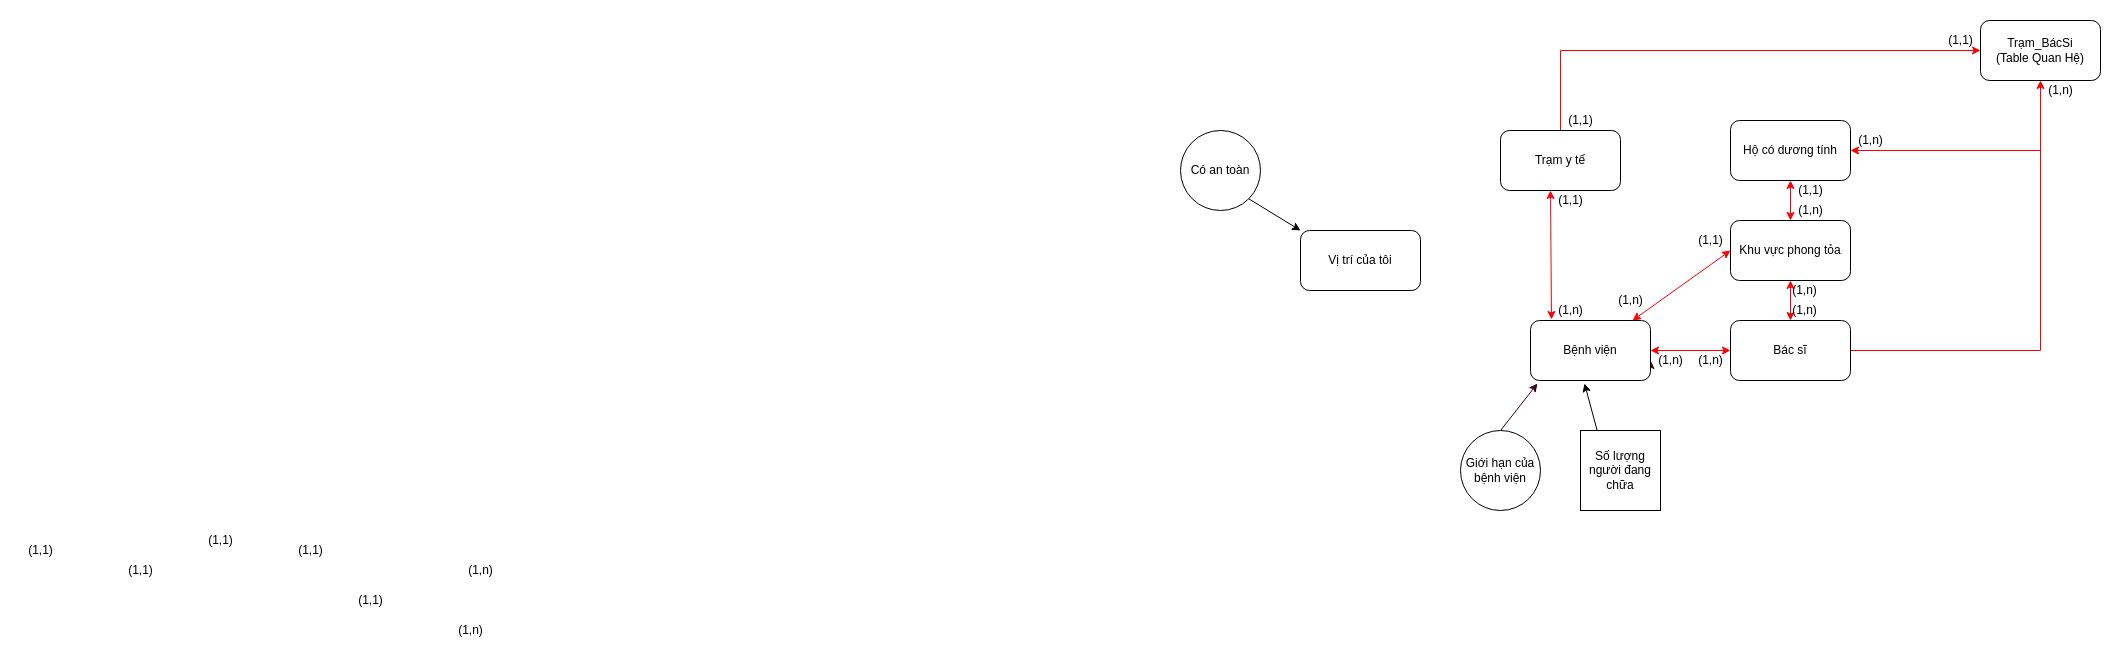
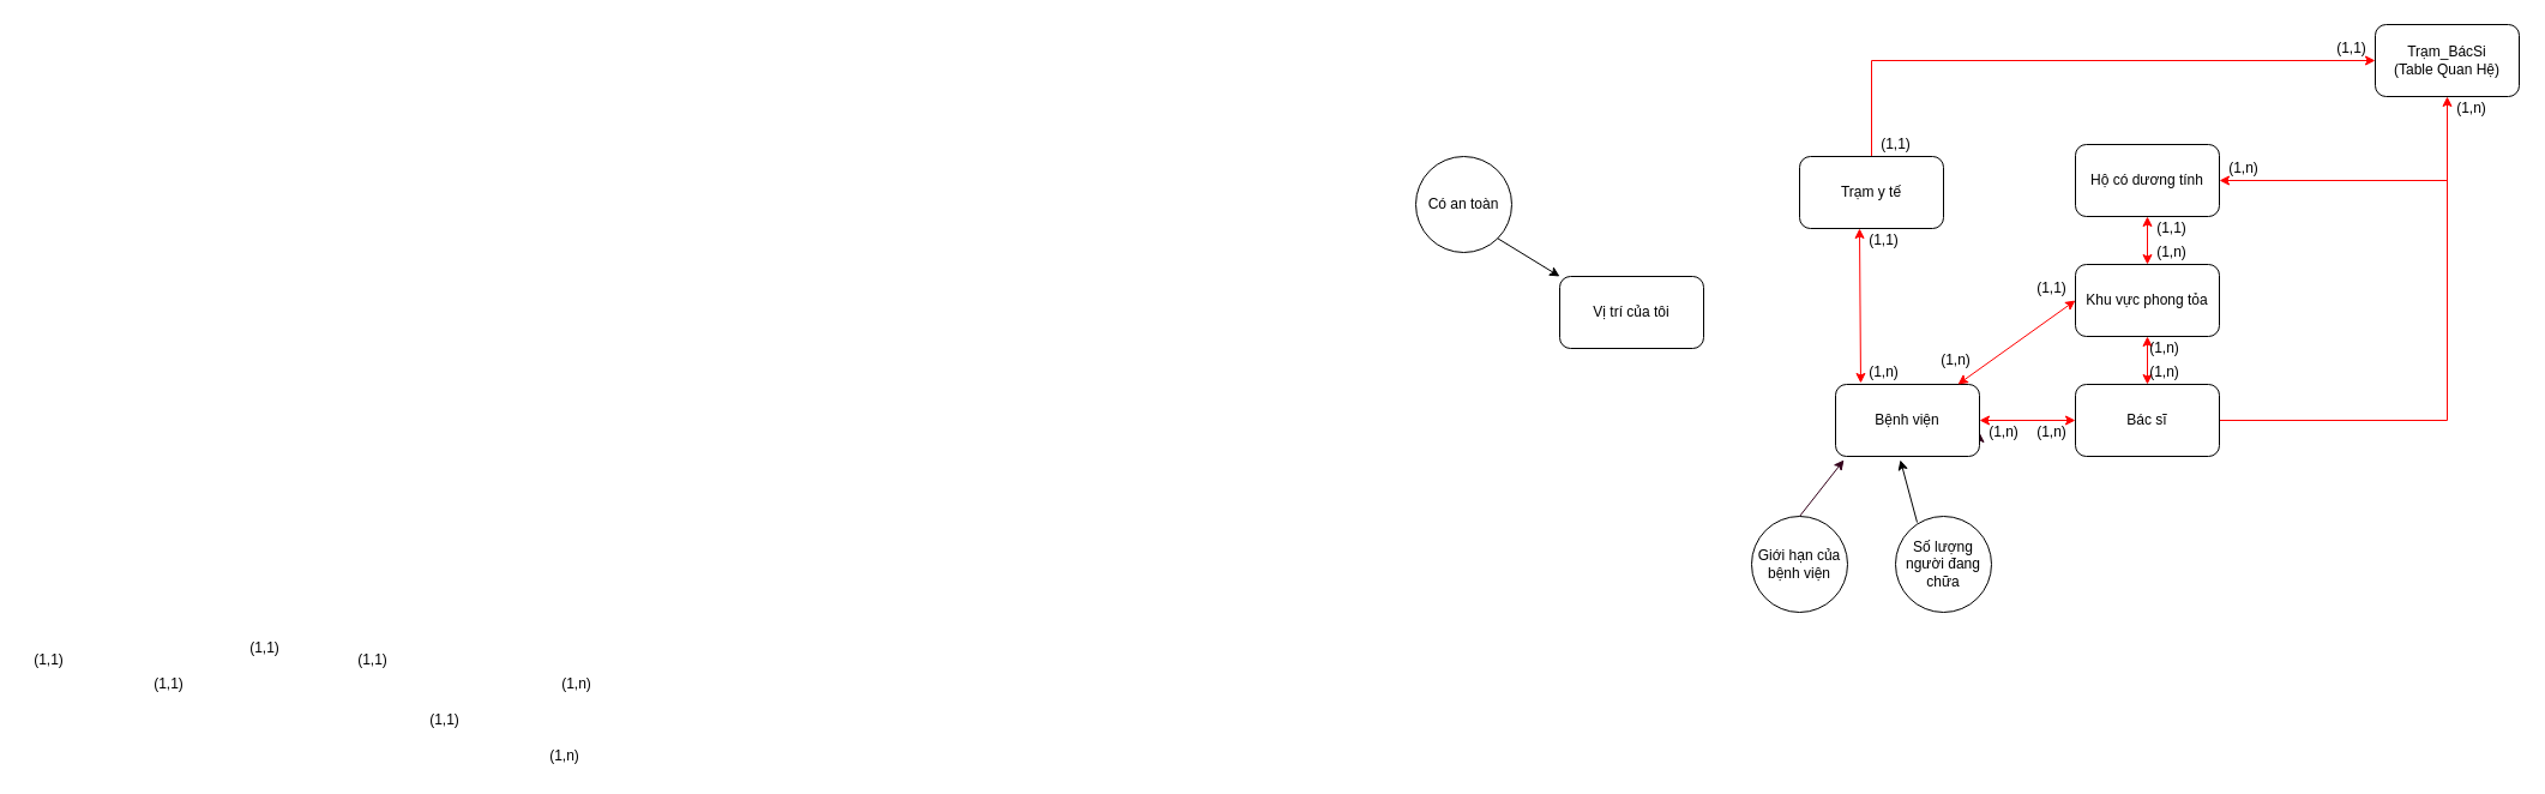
- <mxCell id="10" value="Số lượng người đang chữa" style="whiteSpace=wrap;html=1;aspect=fixed;rounded=0;" vertex="1" parent="1"><mxGeometry x="1580" y="430" width="80" height="80" as="geometry" /></mxCell>
+ <mxCell id="10" value="Số lượng người đang chữa" style="ellipse;whiteSpace=wrap;html=1;aspect=fixed;" vertex="1" parent="1"><mxGeometry x="1580" y="430" width="80" height="80" as="geometry" /></mxCell>
